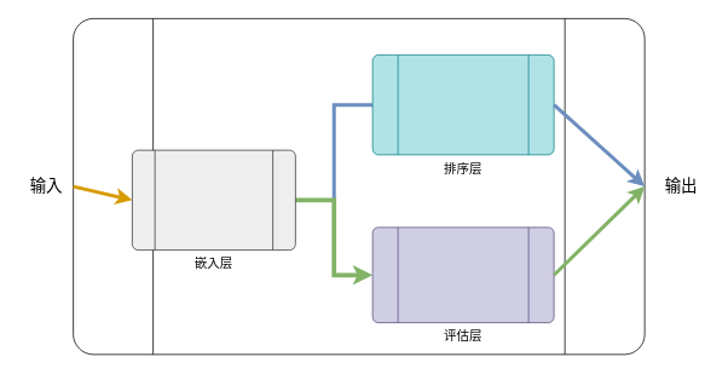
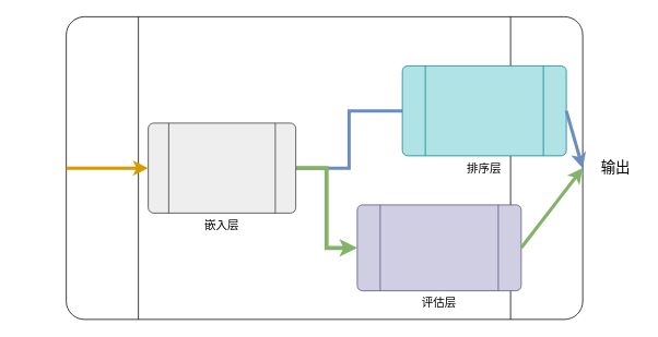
- <mxCell id="6" value="&lt;font style=&quot;font-size: 14px;&quot;&gt;排序层&lt;/font&gt;" style="verticalLabelPosition=bottom;verticalAlign=top;html=1;shape=process;whiteSpace=wrap;rounded=1;size=0.14;arcSize=6;fillColor=#b0e3e6;strokeColor=#0e8088;" parent="1" vertex="1"><mxGeometry x="410" y="60" width="200" height="110" as="geometry" /></mxCell>
+ <mxCell id="6" value="&lt;font style=&quot;font-size: 14px;&quot;&gt;排序层&lt;/font&gt;" style="verticalLabelPosition=bottom;verticalAlign=top;html=1;shape=process;whiteSpace=wrap;rounded=1;size=0.14;arcSize=6;fillColor=#b0e3e6;strokeColor=#0e8088;" parent="1" vertex="1"><mxGeometry x="490" y="80" width="200" height="110" as="geometry" /></mxCell>
- <mxCell id="11" value="&lt;font style=&quot;font-size: 18px;&quot;&gt;输入&lt;/font&gt;" style="text;html=1;align=center;verticalAlign=middle;resizable=0;points=[];autosize=1;strokeColor=none;fillColor=none;" parent="1" vertex="1"><mxGeometry x="20" y="185" width="60" height="40" as="geometry" /></mxCell>
- <mxCell id="5" value="&lt;span style=&quot;font-size: 14px;&quot;&gt;嵌入层&lt;/span&gt;" style="verticalLabelPosition=bottom;verticalAlign=top;html=1;shape=process;whiteSpace=wrap;rounded=1;size=0.14;arcSize=6;fillColor=#eeeeee;strokeColor=#36393d;" parent="1" vertex="1"><mxGeometry x="145" y="165" width="180" height="110" as="geometry" /></mxCell>
+ <mxCell id="5" value="&lt;span style=&quot;font-size: 14px;&quot;&gt;嵌入层&lt;/span&gt;" style="verticalLabelPosition=bottom;verticalAlign=top;html=1;shape=process;whiteSpace=wrap;rounded=1;size=0.14;arcSize=6;fillColor=#eeeeee;strokeColor=#36393d;" parent="1" vertex="1"><mxGeometry x="180" y="150" width="180" height="110" as="geometry" /></mxCell>
- <mxCell id="7" value="&lt;span style=&quot;font-size: 14px;&quot;&gt;评估层&lt;/span&gt;" style="verticalLabelPosition=bottom;verticalAlign=top;html=1;shape=process;whiteSpace=wrap;rounded=1;size=0.14;arcSize=6;fillColor=#d0cee2;strokeColor=#56517e;" parent="1" vertex="1"><mxGeometry x="410" y="250" width="200" height="105" as="geometry" /></mxCell>
+ <mxCell id="7" value="&lt;span style=&quot;font-size: 14px;&quot;&gt;评估层&lt;/span&gt;" style="verticalLabelPosition=bottom;verticalAlign=top;html=1;shape=process;whiteSpace=wrap;rounded=1;size=0.14;arcSize=6;fillColor=#d0cee2;strokeColor=#56517e;" parent="1" vertex="1"><mxGeometry x="435" y="250" width="200" height="105" as="geometry" /></mxCell>
